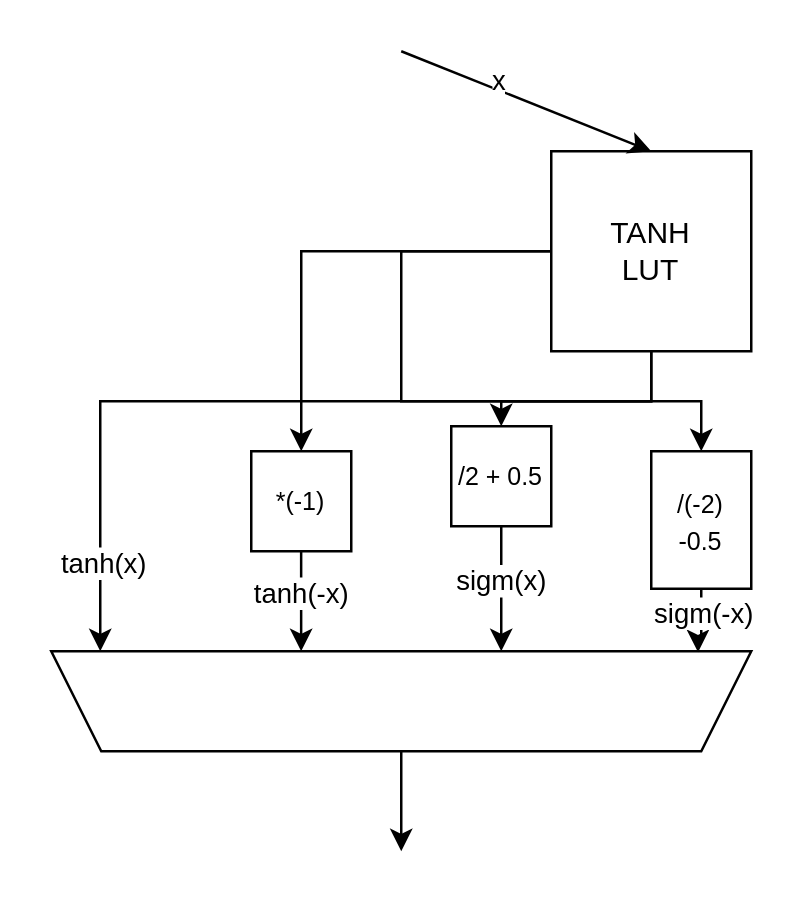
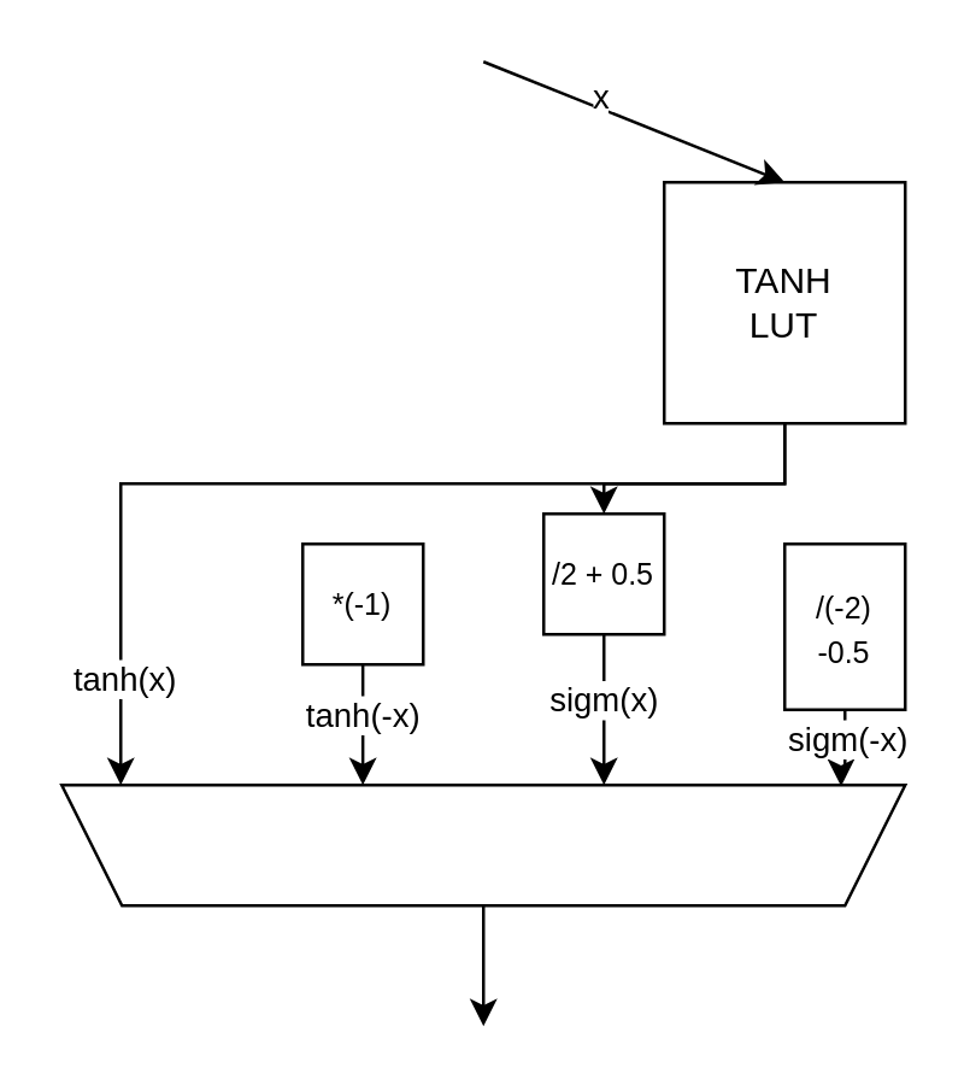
- <mxCell id="2" style="edgeStyle=orthogonalEdgeStyle;rounded=0;orthogonalLoop=1;jettySize=auto;html=1;entryX=0.5;entryY=0;entryDx=0;entryDy=0;" edge="1" parent="1" source="7" target="10"><mxGeometry relative="1" as="geometry" /></mxCell>
- <mxCell id="4" style="edgeStyle=orthogonalEdgeStyle;rounded=0;orthogonalLoop=1;jettySize=auto;html=1;entryX=0.5;entryY=0;entryDx=0;entryDy=0;" edge="1" parent="1" source="7" target="12"><mxGeometry relative="1" as="geometry"><Array as="points"><mxPoint x="160" y="160" /><mxPoint x="280" y="160" /></Array></mxGeometry></mxCell>
